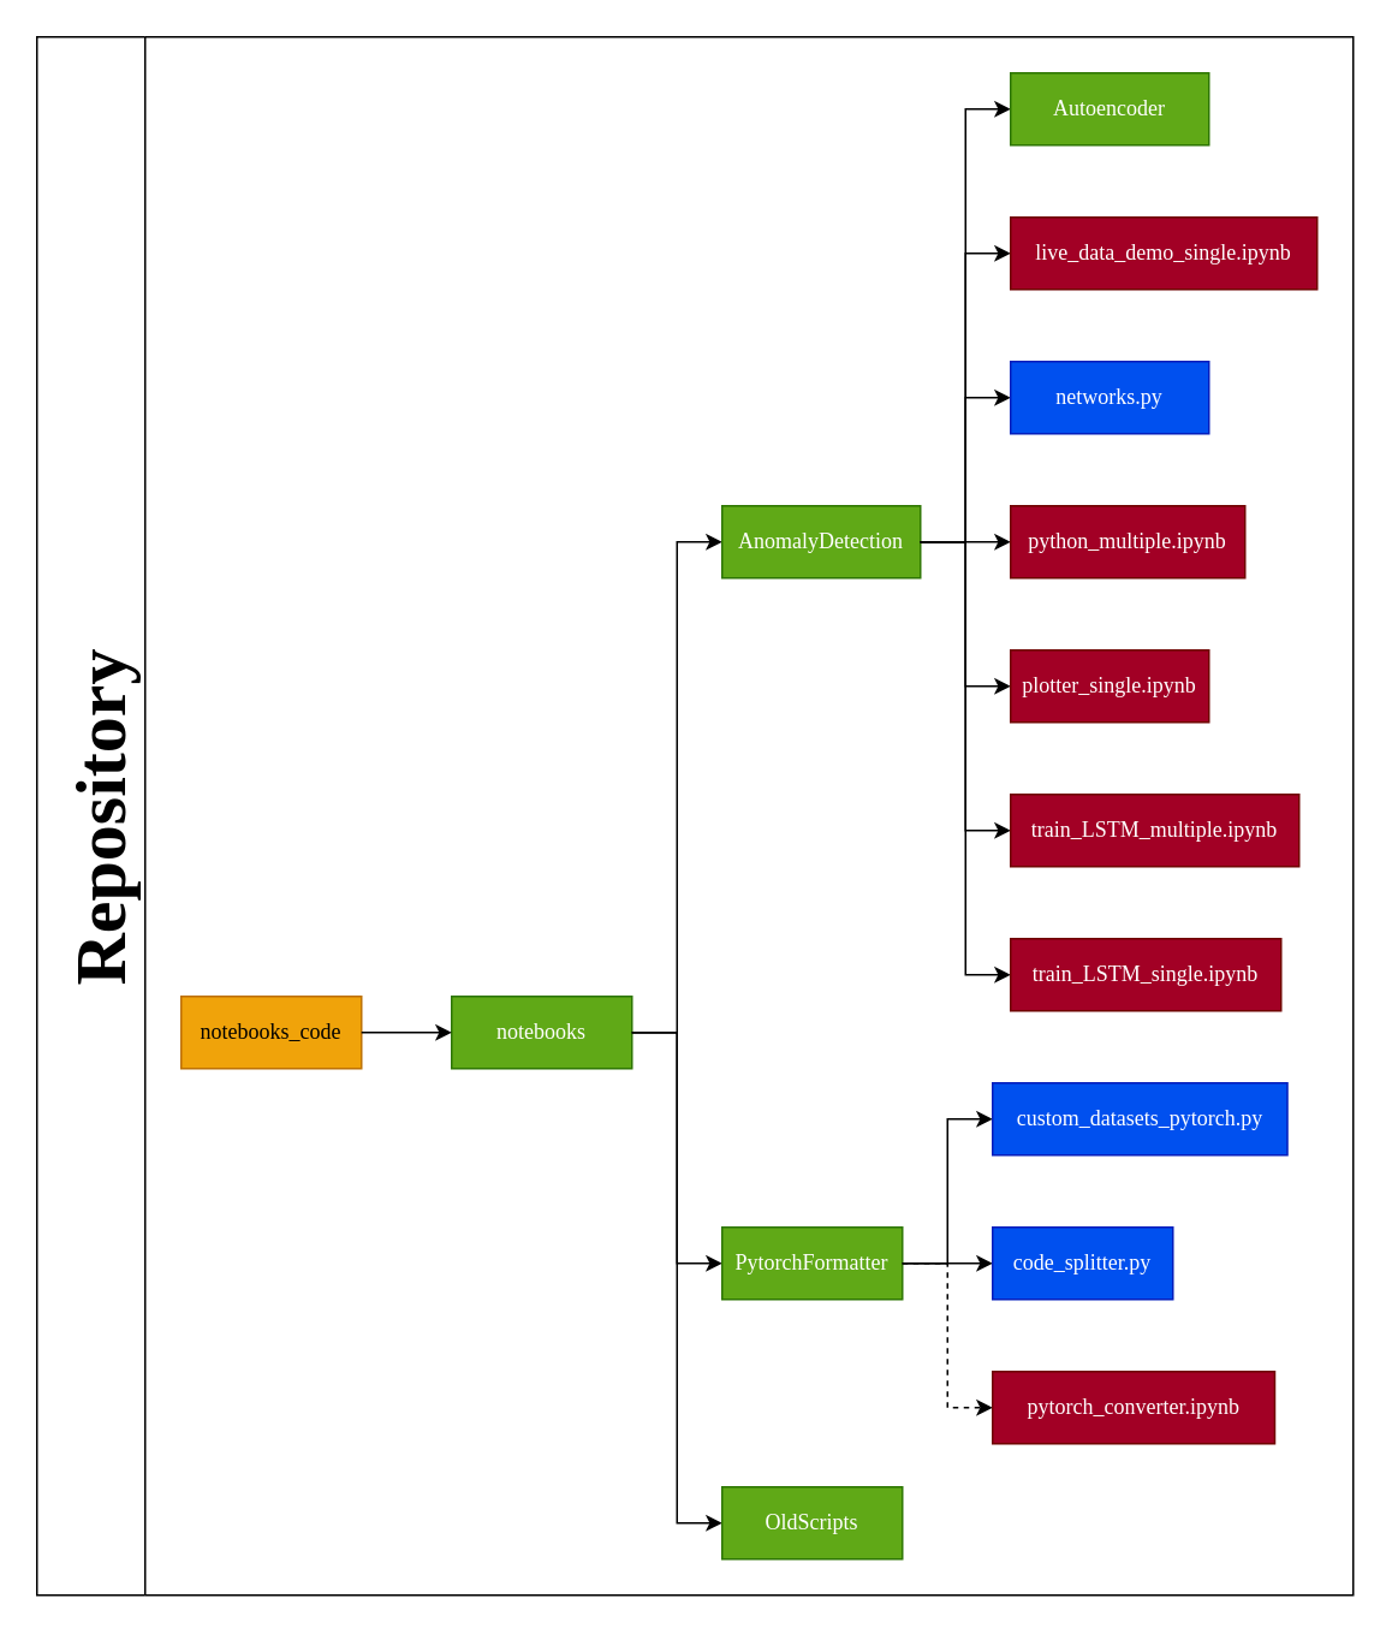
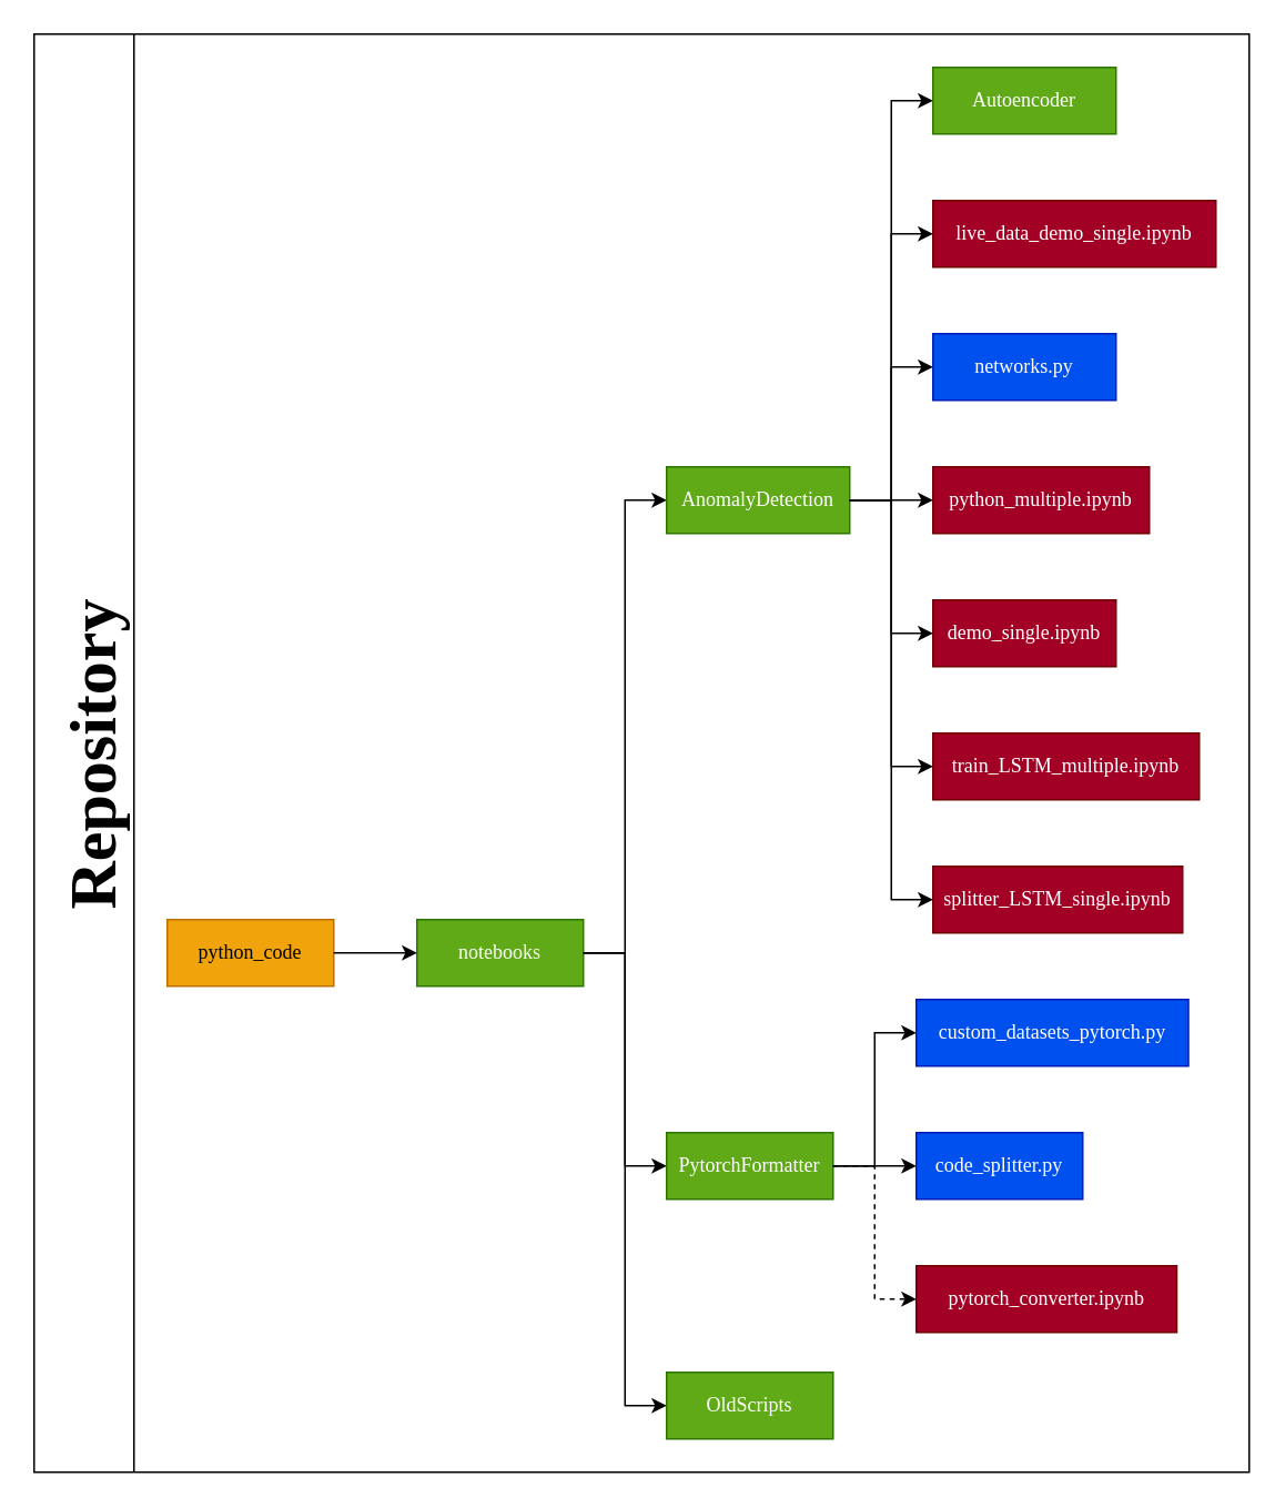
- <mxCell id="21" value="plotter_single.ipynb" style="whiteSpace=wrap;html=1;fillColor=#a20025;fontColor=#ffffff;strokeColor=#6F0000;fontFamily=Times New Roman;" vertex="1" parent="2"><mxGeometry x="540" y="340" width="110" height="40" as="geometry" /></mxCell>
+ <mxCell id="21" value="demo_single.ipynb" style="whiteSpace=wrap;html=1;fillColor=#a20025;fontColor=#ffffff;strokeColor=#6F0000;fontFamily=Times New Roman;" vertex="1" parent="2"><mxGeometry x="540" y="340" width="110" height="40" as="geometry" /></mxCell>
- <mxCell id="25" value="train_LSTM_single.ipynb" style="whiteSpace=wrap;html=1;fillColor=#a20025;fontColor=#ffffff;strokeColor=#6F0000;fontFamily=Times New Roman;" vertex="1" parent="2"><mxGeometry x="540" y="500" width="150" height="40" as="geometry" /></mxCell>
+ <mxCell id="25" value="splitter_LSTM_single.ipynb" style="whiteSpace=wrap;html=1;fillColor=#a20025;fontColor=#ffffff;strokeColor=#6F0000;fontFamily=Times New Roman;" vertex="1" parent="2"><mxGeometry x="540" y="500" width="150" height="40" as="geometry" /></mxCell>
- <mxCell id="3" value="notebooks_code" style="whiteSpace=wrap;html=1;fillColor=#f0a30a;fontColor=#000000;strokeColor=#BD7000;fontFamily=Times New Roman;" vertex="1" parent="2"><mxGeometry x="80" y="532" width="100" height="40" as="geometry" /></mxCell>
+ <mxCell id="3" value="python_code" style="whiteSpace=wrap;html=1;fillColor=#f0a30a;fontColor=#000000;strokeColor=#BD7000;fontFamily=Times New Roman;" vertex="1" parent="2"><mxGeometry x="80" y="532" width="100" height="40" as="geometry" /></mxCell>
